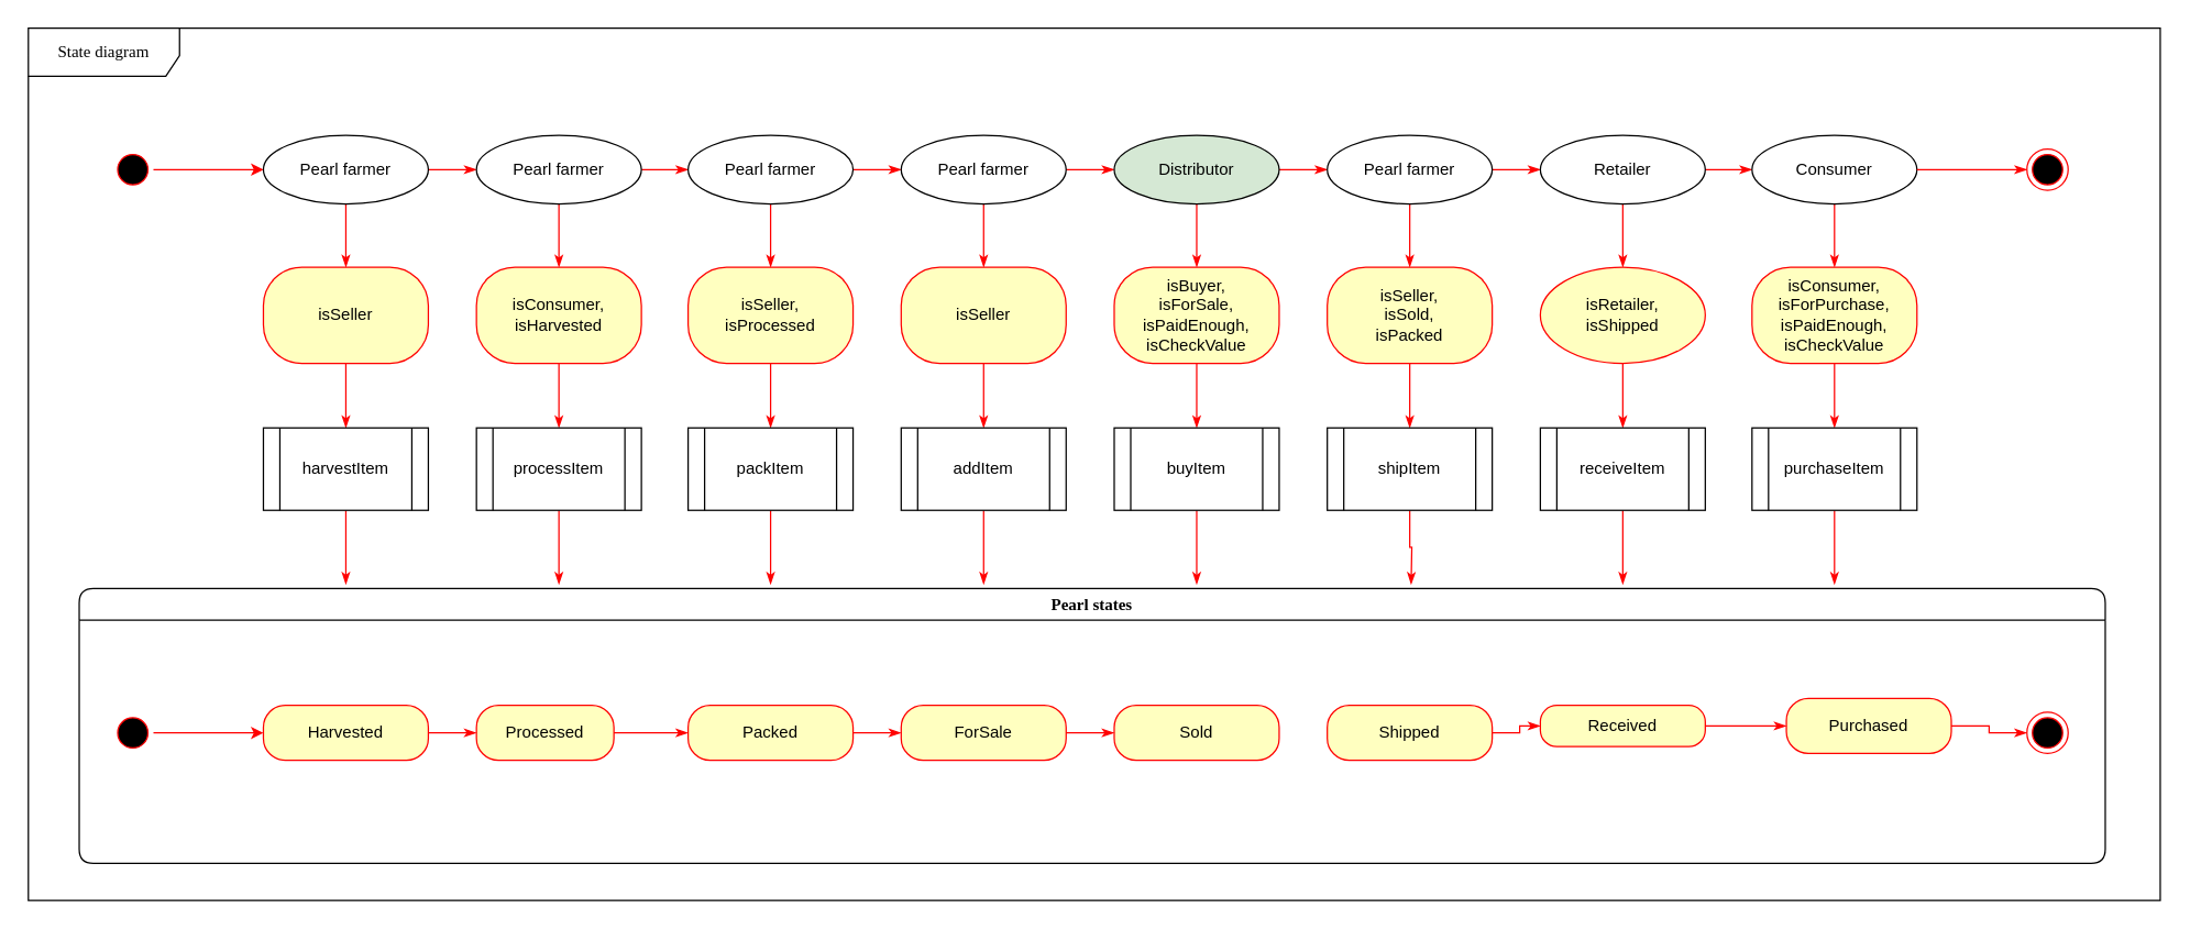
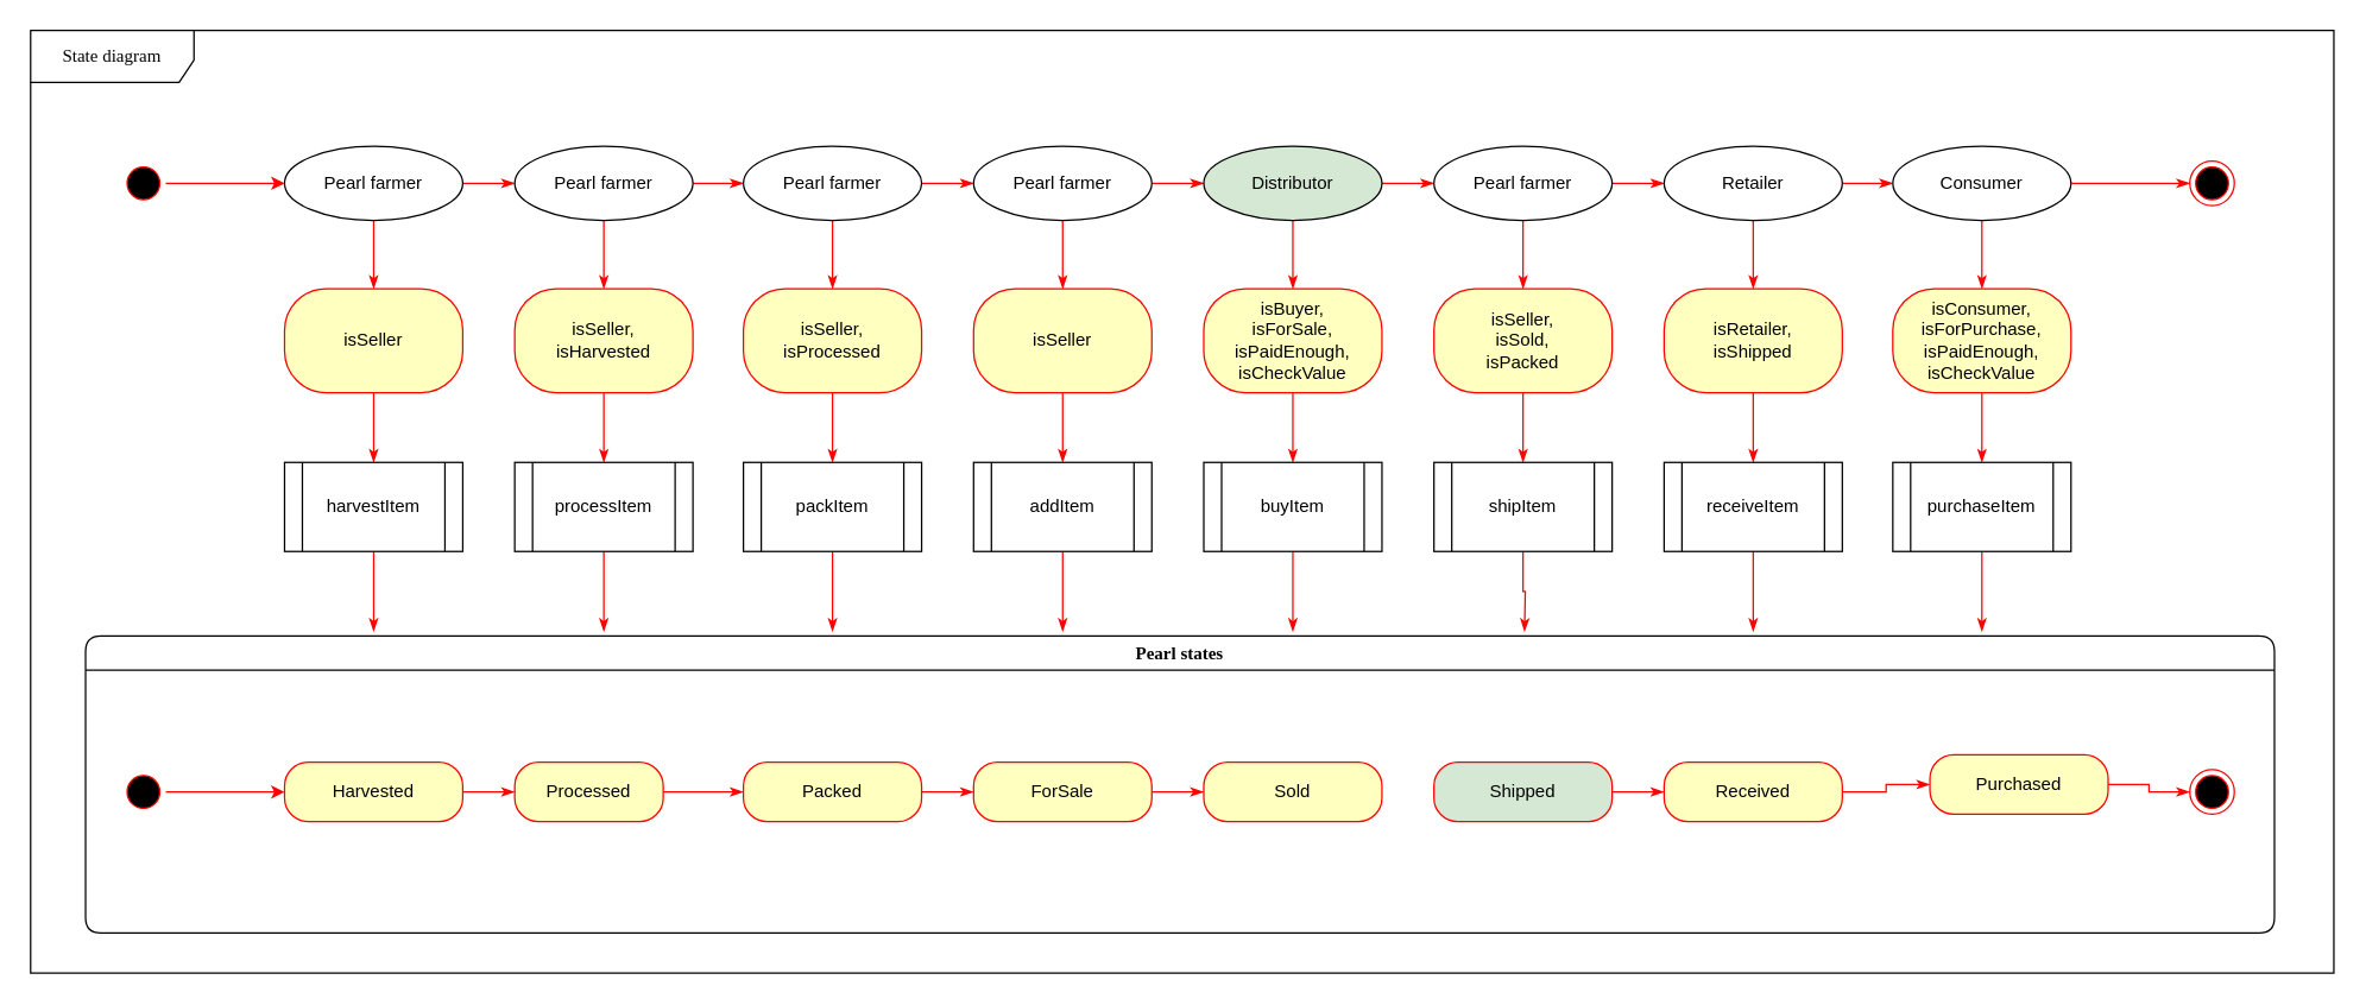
- <mxCell id="35" value="&lt;span&gt;isConsumer,&lt;/span&gt;&lt;br&gt;&lt;span&gt;isHarvested&lt;/span&gt;" style="rounded=1;whiteSpace=wrap;html=1;arcSize=40;fontColor=#000000;fillColor=#ffffc0;strokeColor=#ff0000;" parent="1" vertex="1"><mxGeometry x="346" y="194" width="120" height="70" as="geometry" /></mxCell>
+ <mxCell id="35" value="&lt;span&gt;isSeller,&lt;/span&gt;&lt;br&gt;&lt;span&gt;isHarvested&lt;/span&gt;" style="rounded=1;whiteSpace=wrap;html=1;arcSize=40;fontColor=#000000;fillColor=#ffffc0;strokeColor=#ff0000;" parent="1" vertex="1"><mxGeometry x="346" y="194" width="120" height="70" as="geometry" /></mxCell>
- <mxCell id="45" value="&lt;span&gt;isRetailer,&lt;/span&gt;&lt;br&gt;&lt;span&gt;isShipped&lt;/span&gt;" style="ellipse;whiteSpace=wrap;html=1;arcSize=40;fontColor=#000000;fillColor=#ffffc0;strokeColor=#ff0000;" parent="1" vertex="1"><mxGeometry x="1120" y="194" width="120" height="70" as="geometry" /></mxCell>
+ <mxCell id="45" value="&lt;span&gt;isRetailer,&lt;/span&gt;&lt;br&gt;&lt;span&gt;isShipped&lt;/span&gt;" style="rounded=1;whiteSpace=wrap;html=1;arcSize=40;fontColor=#000000;fillColor=#ffffc0;strokeColor=#ff0000;" parent="1" vertex="1"><mxGeometry x="1120" y="194" width="120" height="70" as="geometry" /></mxCell>
- <mxCell id="77" value="&lt;span&gt;Received&lt;/span&gt;" style="rounded=1;whiteSpace=wrap;html=1;arcSize=40;fontColor=#000000;fillColor=#ffffc0;strokeColor=#ff0000;" parent="1" vertex="1"><mxGeometry x="1120" y="513" width="120" height="30" as="geometry" /></mxCell>
+ <mxCell id="77" value="&lt;span&gt;Received&lt;/span&gt;" style="rounded=1;whiteSpace=wrap;html=1;arcSize=40;fontColor=#000000;fillColor=#ffffc0;strokeColor=#ff0000;" parent="1" vertex="1"><mxGeometry x="1120" y="513" width="120" height="40" as="geometry" /></mxCell>
- <mxCell id="76" value="&lt;span&gt;Shipped&lt;/span&gt;" style="rounded=1;whiteSpace=wrap;html=1;arcSize=40;fontColor=#000000;fillColor=#ffffc0;strokeColor=#ff0000;" parent="1" vertex="1"><mxGeometry x="965" y="513" width="120" height="40" as="geometry" /></mxCell>
+ <mxCell id="76" value="&lt;span&gt;Shipped&lt;/span&gt;" style="rounded=1;whiteSpace=wrap;html=1;arcSize=40;fontColor=#000000;fillColor=#d5e8d4;strokeColor=#ff0000;" parent="1" vertex="1"><mxGeometry x="965" y="513" width="120" height="40" as="geometry" /></mxCell>
